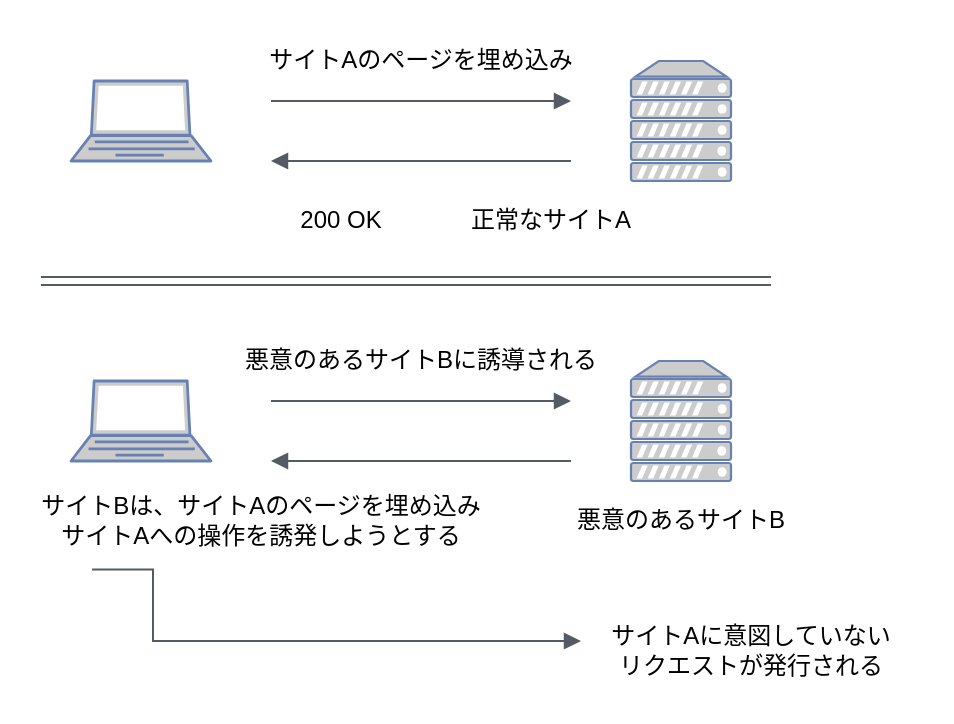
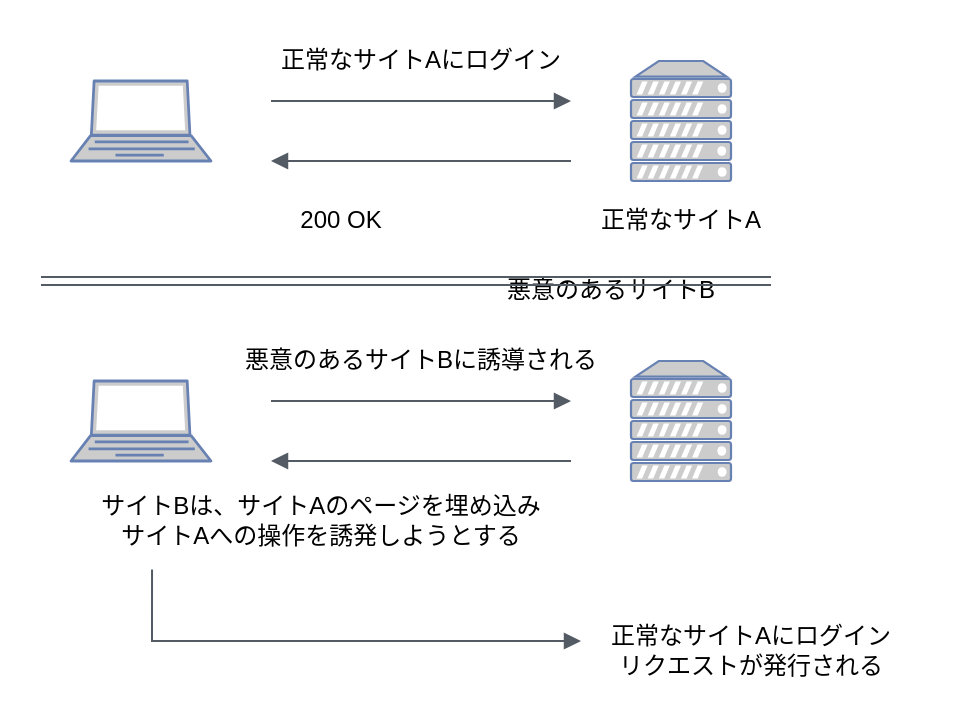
- <mxCell id="7" value="サイトAのページを埋め込み" style="text;html=1;align=center;verticalAlign=middle;resizable=0;points=[];autosize=1;" vertex="1" parent="1"><mxGeometry x="130" y="20" width="160" height="20" as="geometry" /></mxCell>
+ <mxCell id="7" value="正常なサイトAにログイン" style="text;html=1;align=center;verticalAlign=middle;resizable=0;points=[];autosize=1;" vertex="1" parent="1"><mxGeometry x="130" y="20" width="160" height="20" as="geometry" /></mxCell>
- <mxCell id="5" value="正常なサイトA" style="text;html=1;align=center;verticalAlign=middle;resizable=0;points=[];autosize=1;" vertex="1" parent="1"><mxGeometry x="225" y="100" width="100" height="20" as="geometry" /></mxCell>
+ <mxCell id="5" value="正常なサイトA" style="text;html=1;align=center;verticalAlign=middle;resizable=0;points=[];autosize=1;" vertex="1" parent="1"><mxGeometry x="290" y="100" width="100" height="20" as="geometry" /></mxCell>
- <mxCell id="15" value="サイトBは、サイトAのページを埋め込み&lt;br&gt;サイトAへの操作を誘発しようとする&lt;br&gt;" style="text;html=1;align=center;verticalAlign=middle;resizable=0;points=[];autosize=1;" vertex="1" parent="1"><mxGeometry x="10" y="245" width="240" height="30" as="geometry" /></mxCell>
+ <mxCell id="15" value="サイトBは、サイトAのページを埋め込み&lt;br&gt;サイトAへの操作を誘発しようとする&lt;br&gt;" style="text;html=1;align=center;verticalAlign=middle;resizable=0;points=[];autosize=1;" vertex="1" parent="1"><mxGeometry x="40" y="245" width="240" height="30" as="geometry" /></mxCell>
- <mxCell id="12" value="悪意のあるサイトB" style="text;html=1;align=center;verticalAlign=middle;resizable=0;points=[];autosize=1;" vertex="1" parent="1"><mxGeometry x="280" y="250" width="120" height="20" as="geometry" /></mxCell>
+ <mxCell id="12" value="悪意のあるサイトB" style="text;html=1;align=center;verticalAlign=middle;resizable=0;points=[];autosize=1;" vertex="1" parent="1"><mxGeometry x="245" y="135" width="120" height="20" as="geometry" /></mxCell>
- <mxCell id="18" value="サイトAに意図していない&lt;br&gt;リクエストが発行される" style="text;html=1;align=center;verticalAlign=middle;resizable=0;points=[];autosize=1;" vertex="1" parent="1"><mxGeometry x="295" y="310" width="160" height="30" as="geometry" /></mxCell>
+ <mxCell id="18" value="正常なサイトAにログイン&lt;br&gt;リクエストが発行される" style="text;html=1;align=center;verticalAlign=middle;resizable=0;points=[];autosize=1;" vertex="1" parent="1"><mxGeometry x="295" y="310" width="160" height="30" as="geometry" /></mxCell>
